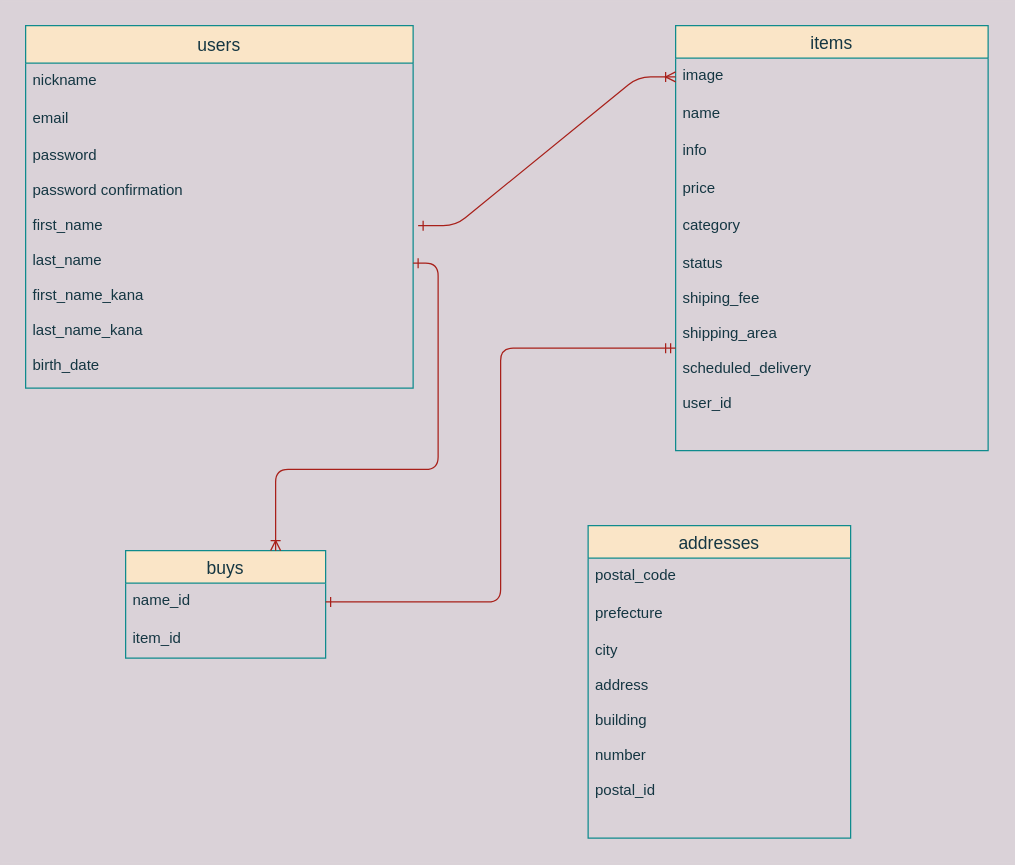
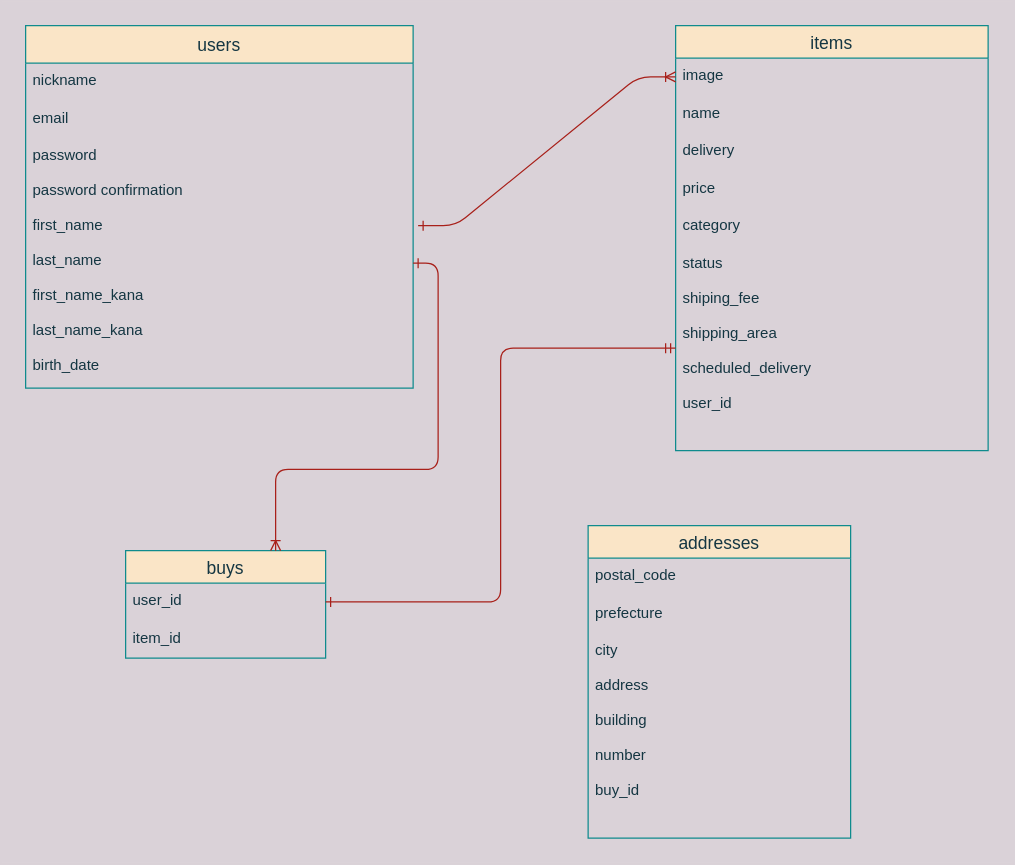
- <mxCell id="9" value="info" style="text;strokeColor=none;fillColor=none;spacingLeft=4;spacingRight=4;overflow=hidden;rotatable=0;points=[[0,0.5],[1,0.5]];portConstraint=eastwest;fontSize=12;fontColor=#143642;" vertex="1" parent="6"><mxGeometry y="86" width="250" height="30" as="geometry" /></mxCell>
+ <mxCell id="9" value="delivery" style="text;strokeColor=none;fillColor=none;spacingLeft=4;spacingRight=4;overflow=hidden;rotatable=0;points=[[0,0.5],[1,0.5]];portConstraint=eastwest;fontSize=12;fontColor=#143642;" vertex="1" parent="6"><mxGeometry y="86" width="250" height="30" as="geometry" /></mxCell>
- <mxCell id="14" value="name_id" style="text;strokeColor=none;fillColor=none;spacingLeft=4;spacingRight=4;overflow=hidden;rotatable=0;points=[[0,0.5],[1,0.5]];portConstraint=eastwest;fontSize=12;fontColor=#143642;" vertex="1" parent="13"><mxGeometry y="26" width="160" height="30" as="geometry" /></mxCell>
+ <mxCell id="14" value="user_id" style="text;strokeColor=none;fillColor=none;spacingLeft=4;spacingRight=4;overflow=hidden;rotatable=0;points=[[0,0.5],[1,0.5]];portConstraint=eastwest;fontSize=12;fontColor=#143642;" vertex="1" parent="13"><mxGeometry y="26" width="160" height="30" as="geometry" /></mxCell>
- <mxCell id="19" value="city&#10;&#10;address&#10;&#10;building&#10;&#10;number&#10;&#10;postal_id" style="text;strokeColor=none;fillColor=none;spacingLeft=4;spacingRight=4;overflow=hidden;rotatable=0;points=[[0,0.5],[1,0.5]];portConstraint=eastwest;fontSize=12;fontColor=#143642;" vertex="1" parent="16"><mxGeometry y="86" width="210" height="164" as="geometry" /></mxCell>
+ <mxCell id="19" value="city&#10;&#10;address&#10;&#10;building&#10;&#10;number&#10;&#10;buy_id" style="text;strokeColor=none;fillColor=none;spacingLeft=4;spacingRight=4;overflow=hidden;rotatable=0;points=[[0,0.5],[1,0.5]];portConstraint=eastwest;fontSize=12;fontColor=#143642;" vertex="1" parent="16"><mxGeometry y="86" width="210" height="164" as="geometry" /></mxCell>
